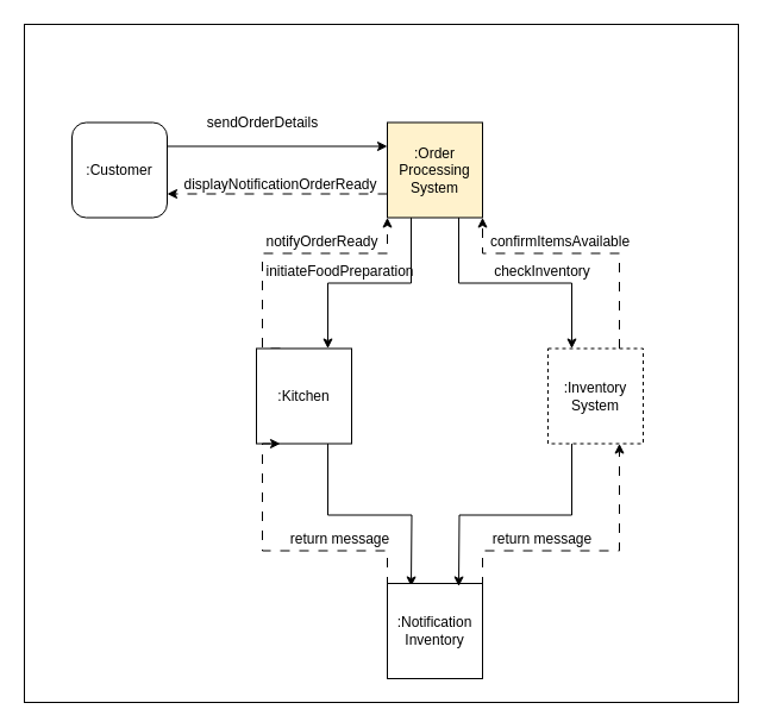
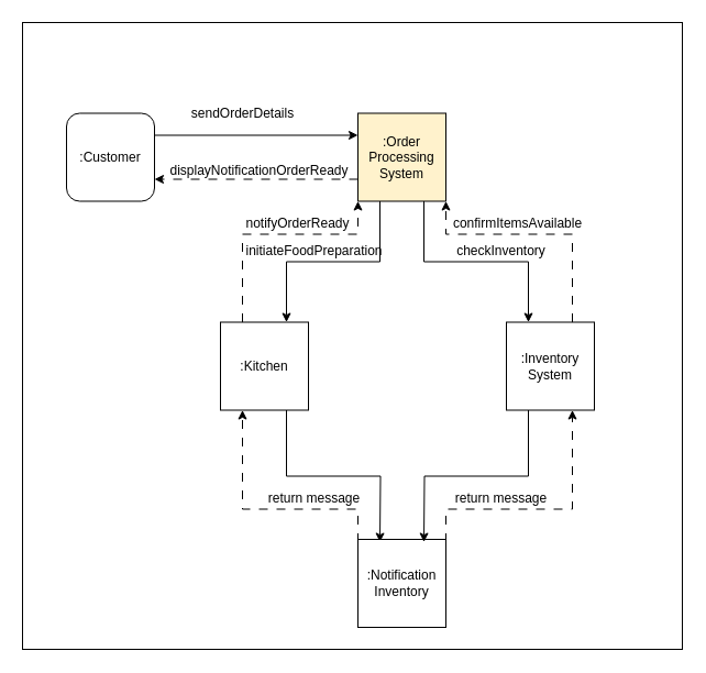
- <mxCell id="11" value=":Kitchen" style="whiteSpace=wrap;html=1;aspect=fixed;" vertex="1" parent="1"><mxGeometry x="215" y="292.5" width="80" height="80" as="geometry" /></mxCell>
+ <mxCell id="11" value=":Kitchen" style="whiteSpace=wrap;html=1;aspect=fixed;" vertex="1" parent="1"><mxGeometry x="200" y="292.5" width="80" height="80" as="geometry" /></mxCell>
- <mxCell id="17" value=":Inventory&lt;br&gt;System" style="whiteSpace=wrap;html=1;aspect=fixed;dashed=1;" vertex="1" parent="1"><mxGeometry x="460" y="292.5" width="80" height="80" as="geometry" /></mxCell>
+ <mxCell id="17" value=":Inventory&lt;br&gt;System" style="whiteSpace=wrap;html=1;aspect=fixed;" vertex="1" parent="1"><mxGeometry x="460" y="292.5" width="80" height="80" as="geometry" /></mxCell>
